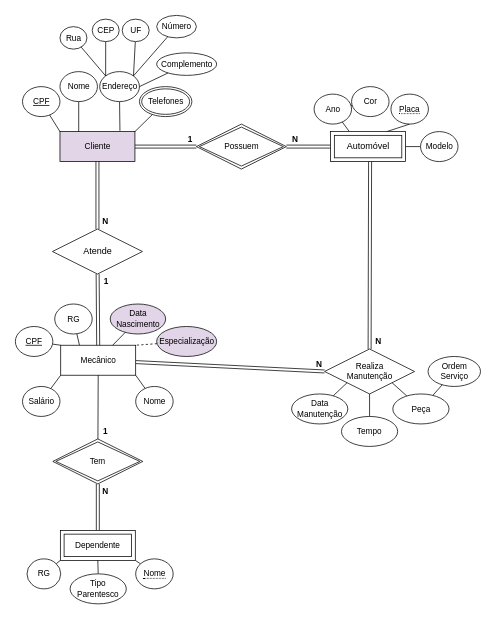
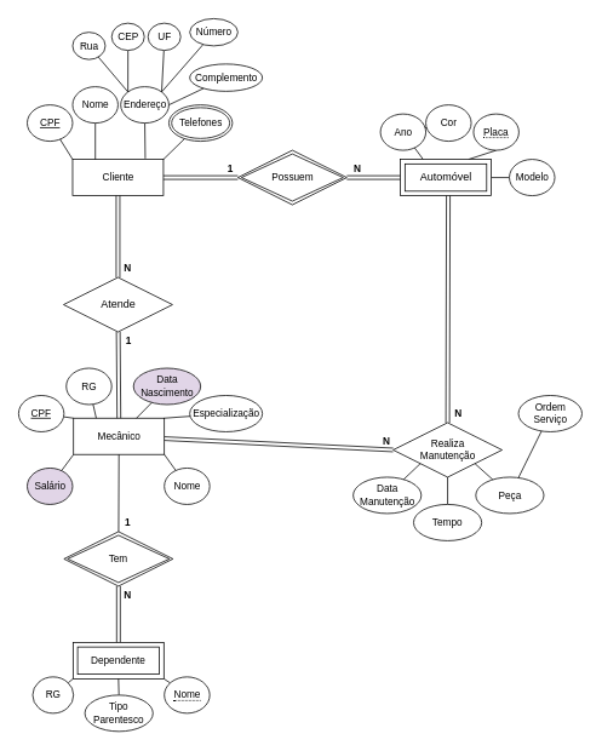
- <mxCell id="47" value="Cliente" style="whiteSpace=wrap;html=1;align=center;fontSize=11;fillColor=#e1d5e7;" parent="1" vertex="1"><mxGeometry x="79.5" y="175" width="100" height="40" as="geometry" /></mxCell>
+ <mxCell id="47" value="Cliente" style="whiteSpace=wrap;html=1;align=center;fontSize=11;" parent="1" vertex="1"><mxGeometry x="79.5" y="175" width="100" height="40" as="geometry" /></mxCell>
- <mxCell id="21" value="Especialização" style="ellipse;whiteSpace=wrap;html=1;align=center;fontStyle=0;fontSize=11;fillColor=#e1d5e7;" parent="1" vertex="1"><mxGeometry x="208.5" y="435" width="80" height="40" as="geometry" /></mxCell>
+ <mxCell id="21" value="Especialização" style="ellipse;whiteSpace=wrap;html=1;align=center;fontStyle=0;fontSize=11;" parent="1" vertex="1"><mxGeometry x="208.5" y="435" width="80" height="40" as="geometry" /></mxCell>
- <mxCell id="20" style="rounded=0;orthogonalLoop=1;jettySize=auto;html=1;entryX=1;entryY=0;entryDx=0;entryDy=0;endArrow=none;endFill=0;fontSize=11;dashed=1;" parent="1" source="21" target="3" edge="1"><mxGeometry relative="1" as="geometry" /></mxCell>
+ <mxCell id="20" style="rounded=0;orthogonalLoop=1;jettySize=auto;html=1;entryX=1;entryY=0;entryDx=0;entryDy=0;endArrow=none;endFill=0;fontSize=11;" parent="1" source="21" target="3" edge="1"><mxGeometry relative="1" as="geometry" /></mxCell>
- <mxCell id="33" value="Ordem&lt;br&gt;Serviço" style="ellipse;whiteSpace=wrap;html=1;align=center;fontSize=11;" parent="1" vertex="1"><mxGeometry x="570.5" y="475" width="70" height="40" as="geometry" /></mxCell>
+ <mxCell id="33" value="Ordem&lt;br&gt;Serviço" style="ellipse;whiteSpace=wrap;html=1;align=center;fontSize=11;" parent="1" vertex="1"><mxGeometry x="570.5" y="435" width="70" height="40" as="geometry" /></mxCell>
- <mxCell id="17" value="Salário" style="ellipse;whiteSpace=wrap;html=1;align=center;fontStyle=0;fontSize=11;" parent="1" vertex="1"><mxGeometry x="29.5" y="515" width="50" height="40" as="geometry" /></mxCell>
+ <mxCell id="17" value="Salário" style="ellipse;whiteSpace=wrap;html=1;align=center;fontStyle=0;fontSize=11;fillColor=#e1d5e7;" parent="1" vertex="1"><mxGeometry x="29.5" y="515" width="50" height="40" as="geometry" /></mxCell>
